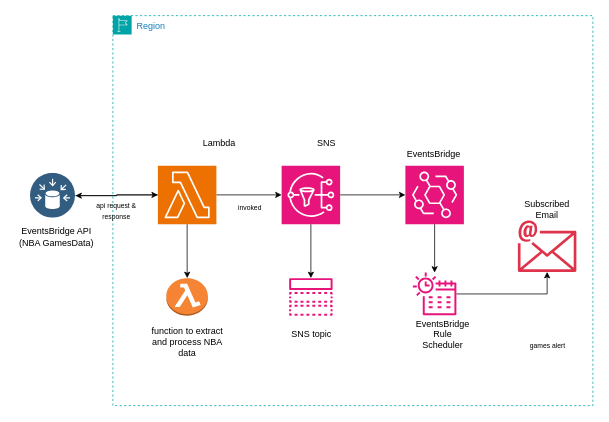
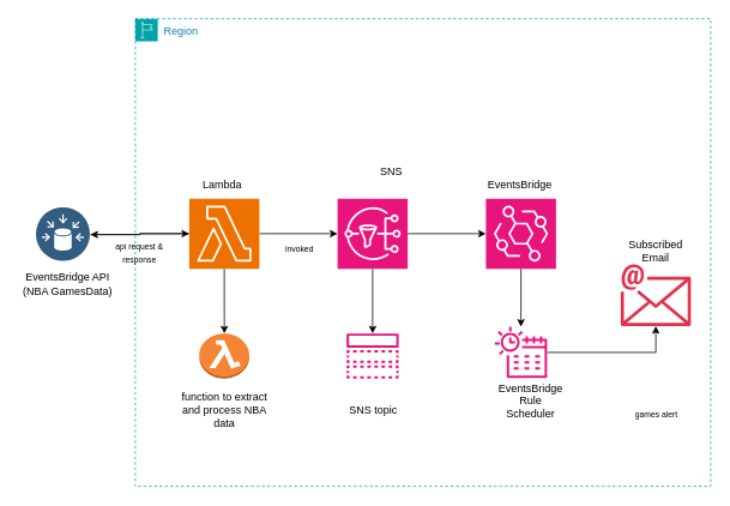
- <mxCell id="16" value="Lambda" style="text;html=1;align=center;verticalAlign=middle;whiteSpace=wrap;rounded=0;" vertex="1" parent="2"><mxGeometry x="111.75" y="155" width="60" height="30" as="geometry" /></mxCell>
+ <mxCell id="16" value="Lambda" style="text;html=1;align=center;verticalAlign=middle;whiteSpace=wrap;rounded=0;" vertex="1" parent="2"><mxGeometry x="66.75" y="170" width="60" height="30" as="geometry" /></mxCell>
- <mxCell id="20" value="SNS topic" style="text;html=1;align=center;verticalAlign=middle;whiteSpace=wrap;rounded=0;" vertex="1" parent="2"><mxGeometry x="235" y="410" width="60" height="30" as="geometry" /></mxCell>
+ <mxCell id="20" value="SNS topic" style="text;html=1;align=center;verticalAlign=middle;whiteSpace=wrap;rounded=0;" vertex="1" parent="2"><mxGeometry x="235" y="420" width="60" height="30" as="geometry" /></mxCell>
